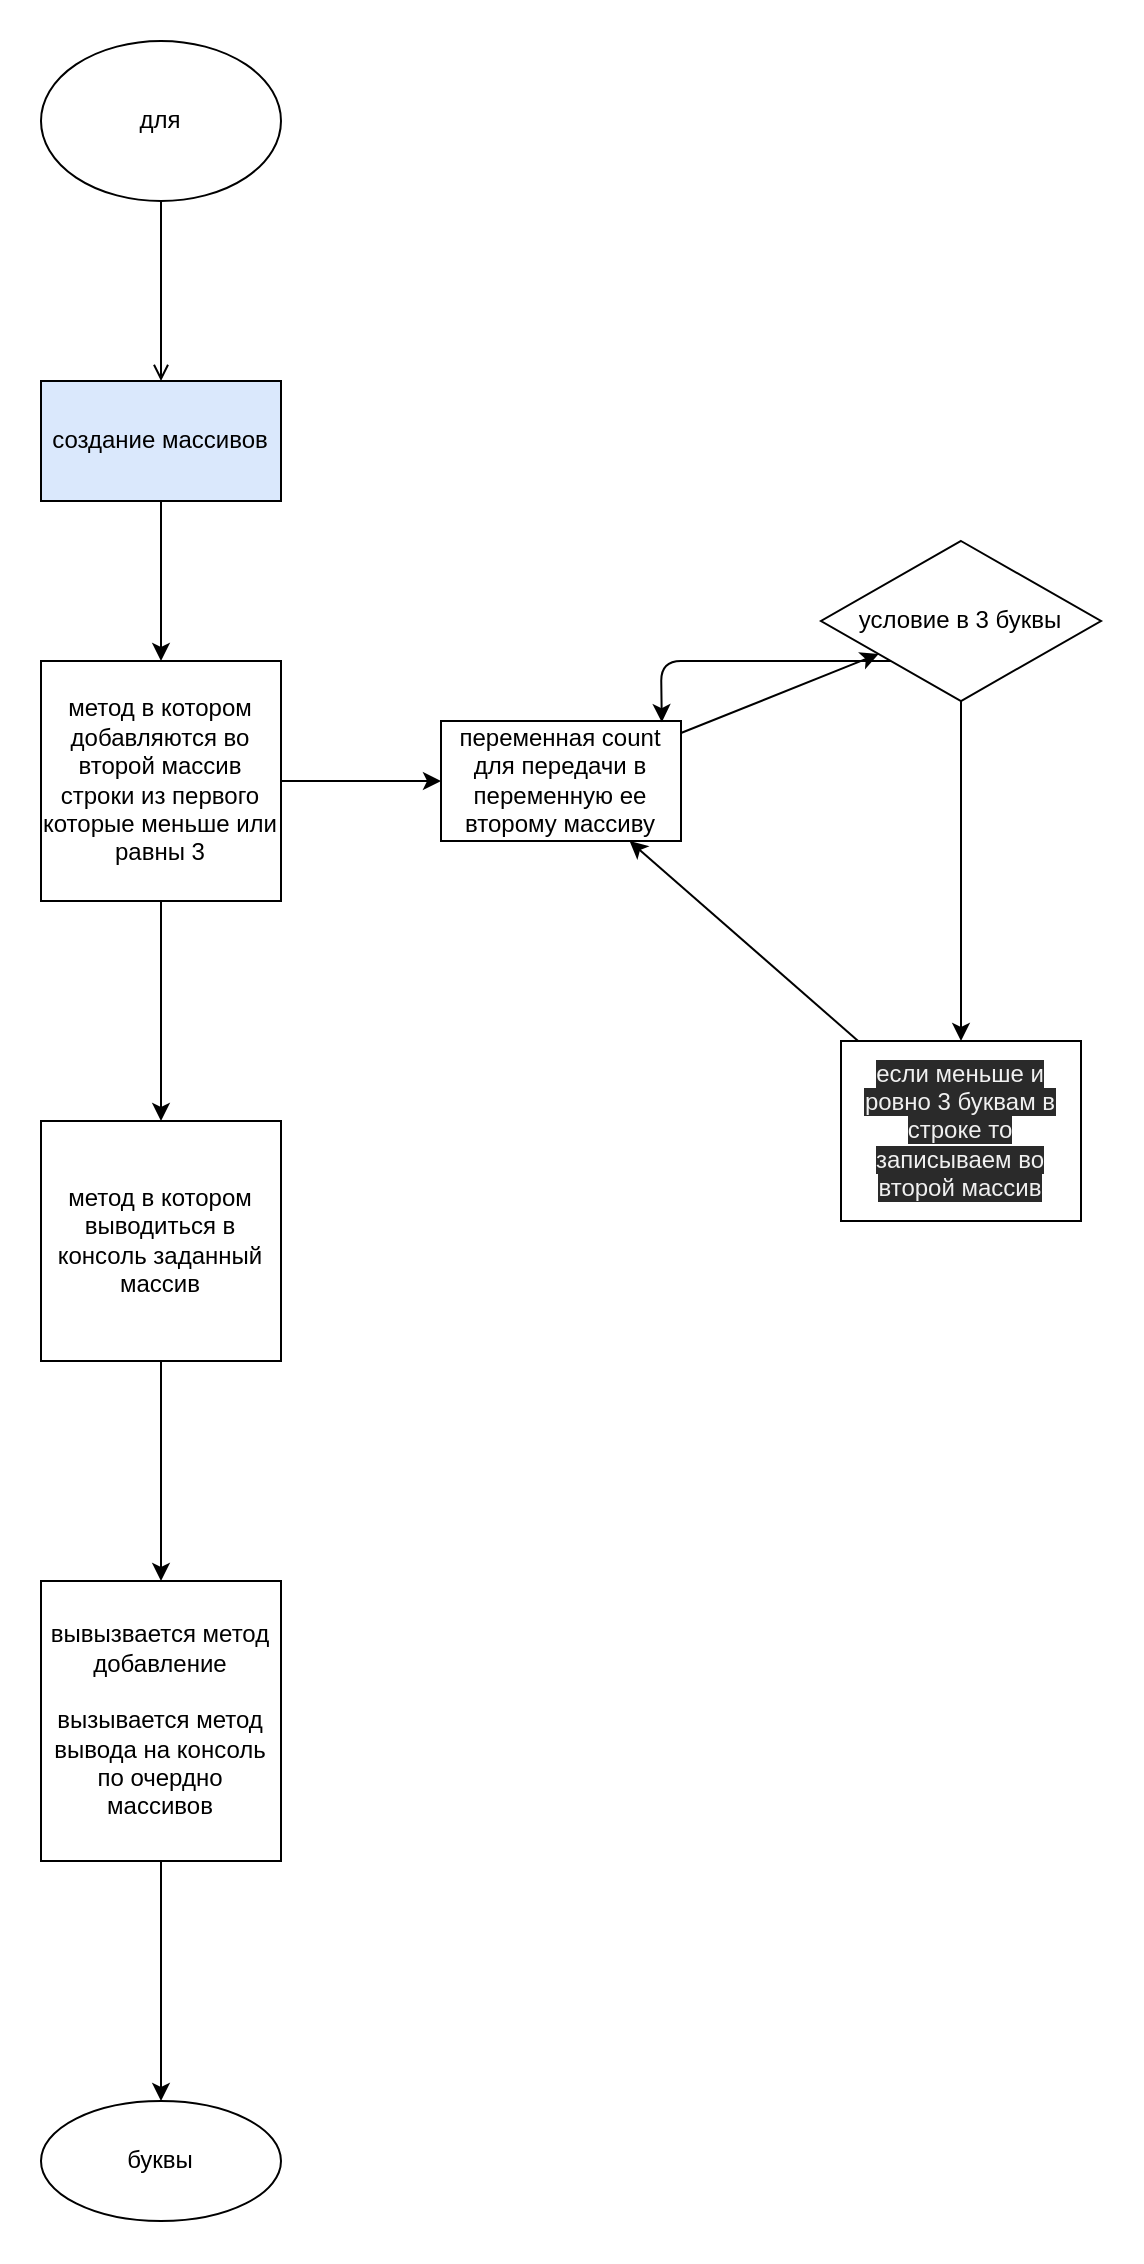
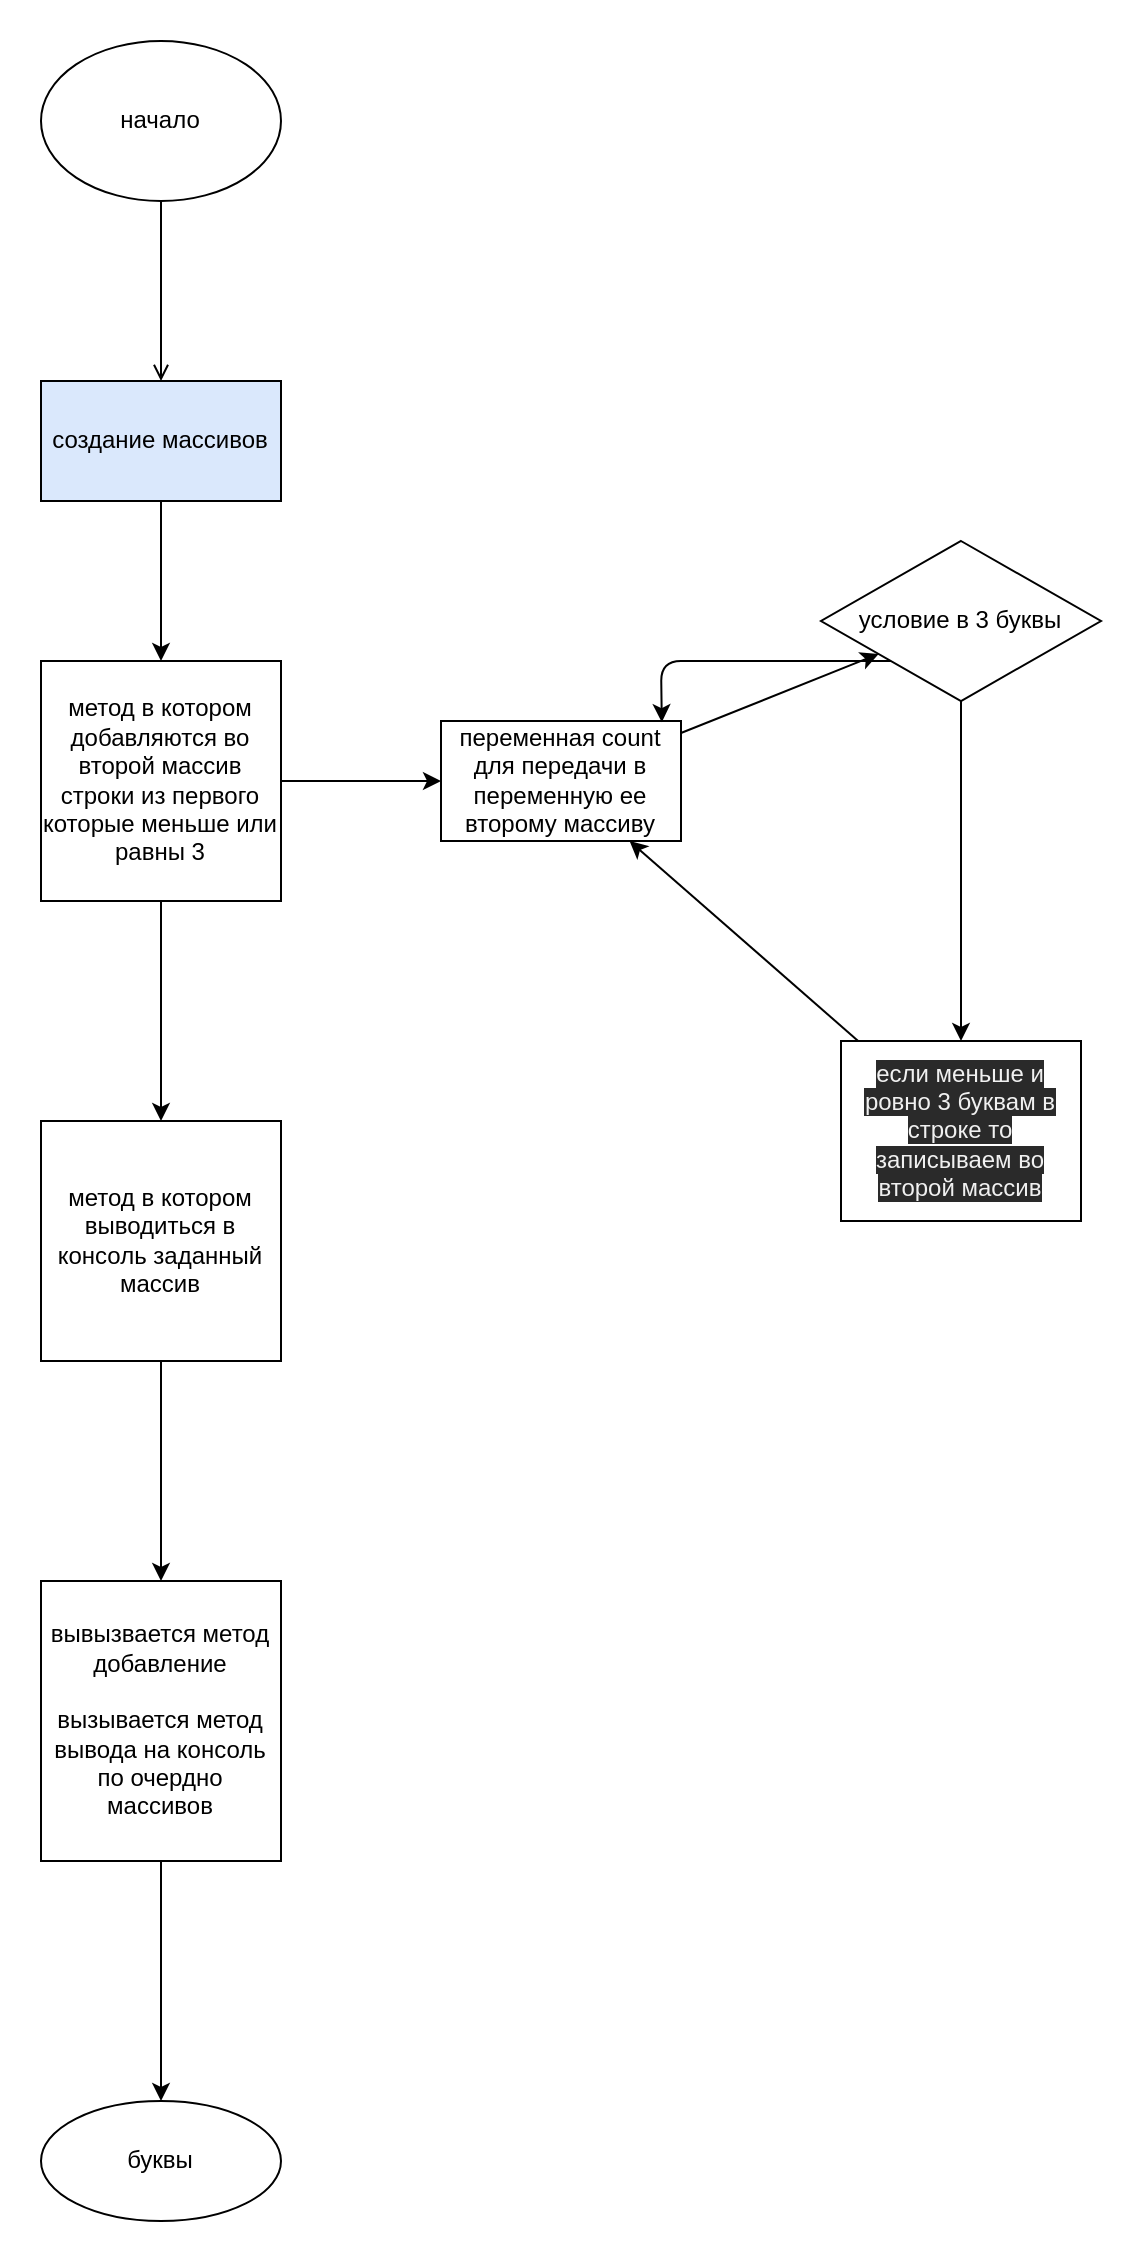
- <mxCell id="3" value="для" style="ellipse;whiteSpace=wrap;html=1;" vertex="1" parent="1"><mxGeometry x="20" y="20" width="120" height="80" as="geometry" /></mxCell>
+ <mxCell id="3" value="начало" style="ellipse;whiteSpace=wrap;html=1;" vertex="1" parent="1"><mxGeometry x="20" y="20" width="120" height="80" as="geometry" /></mxCell>
